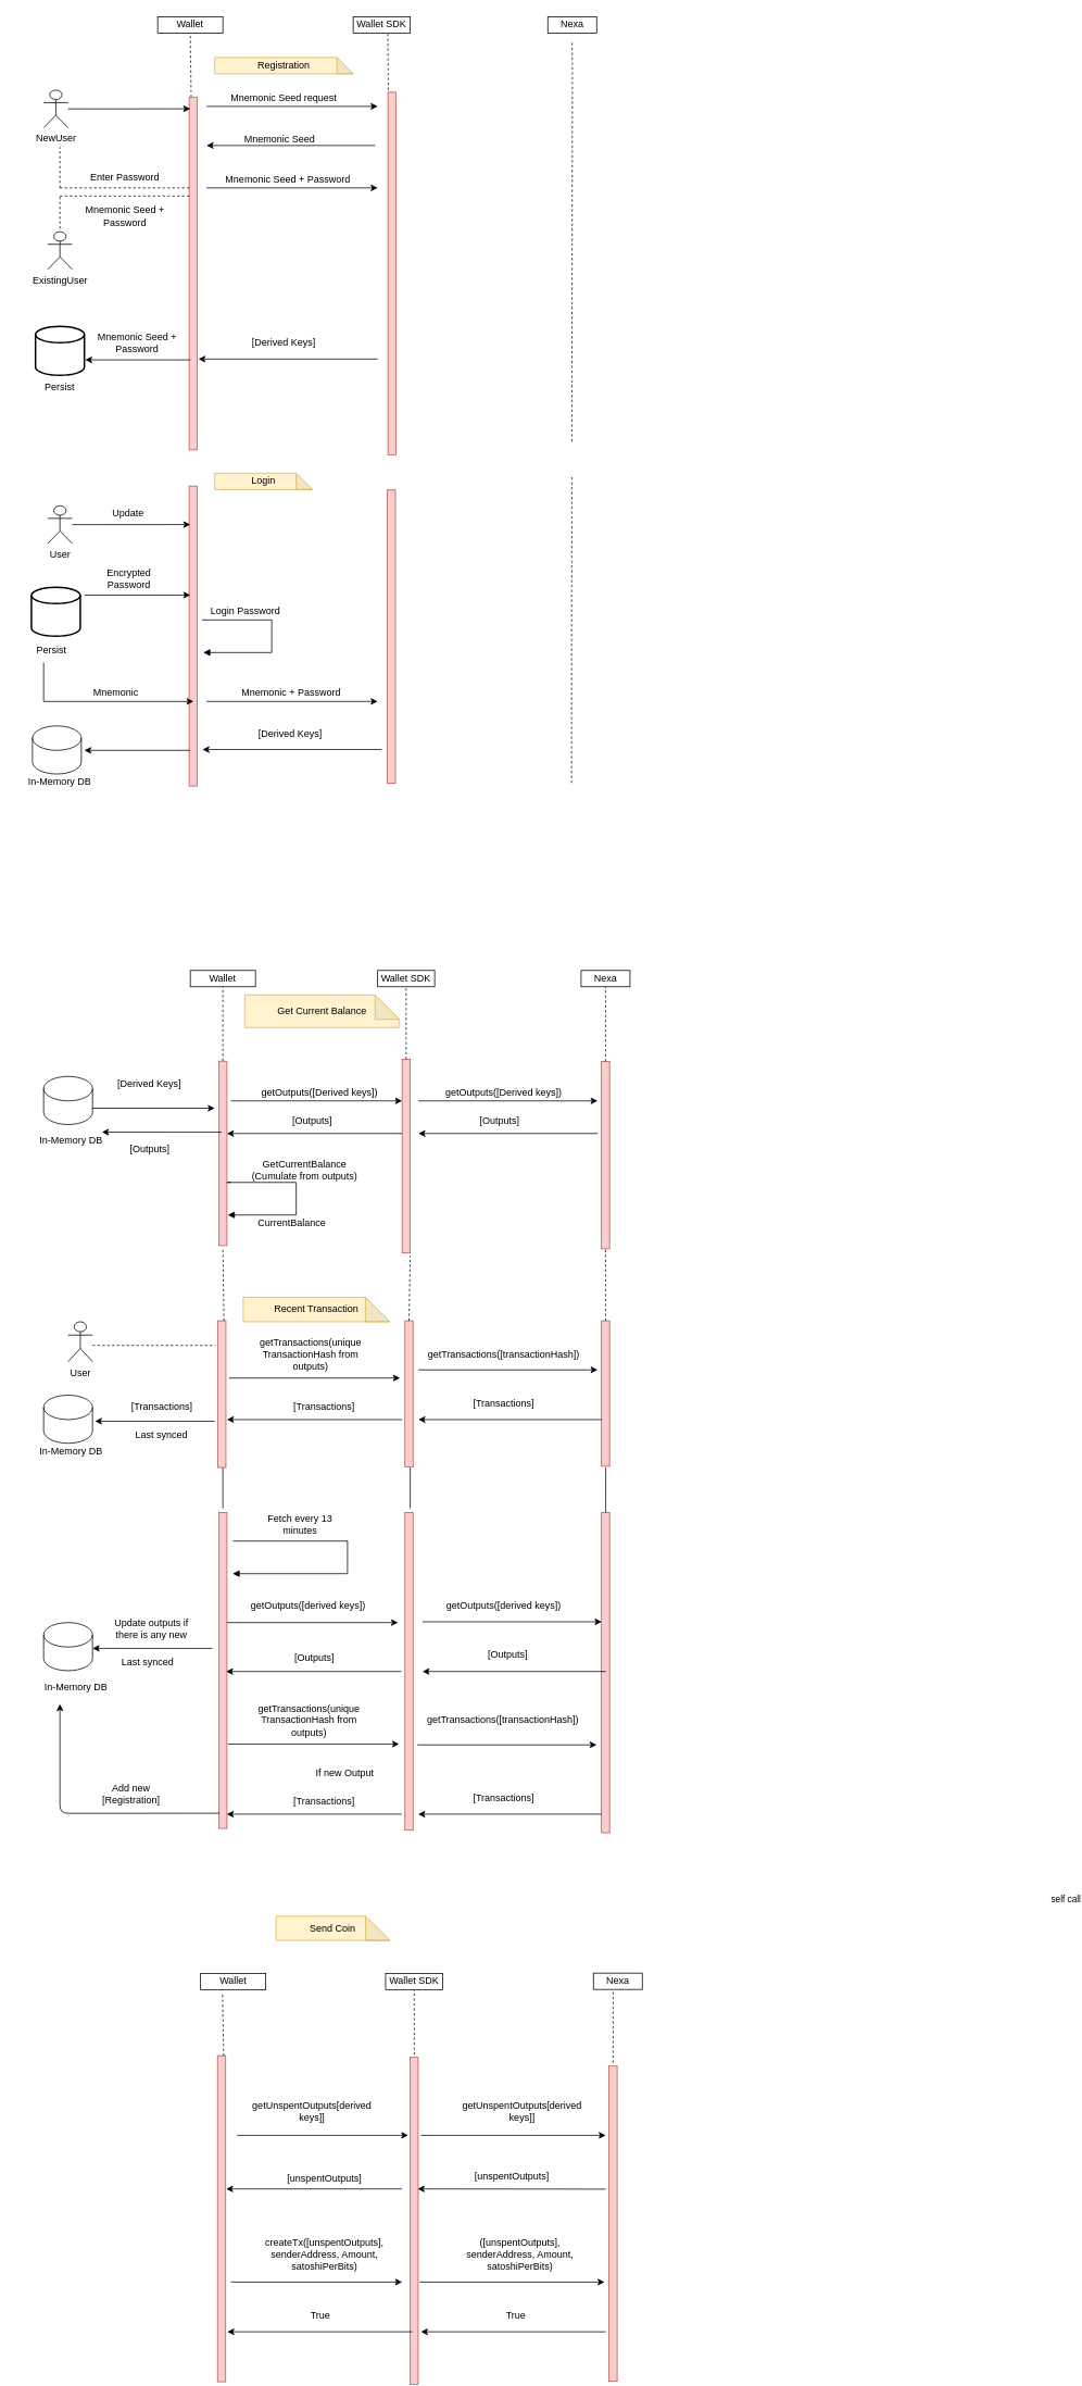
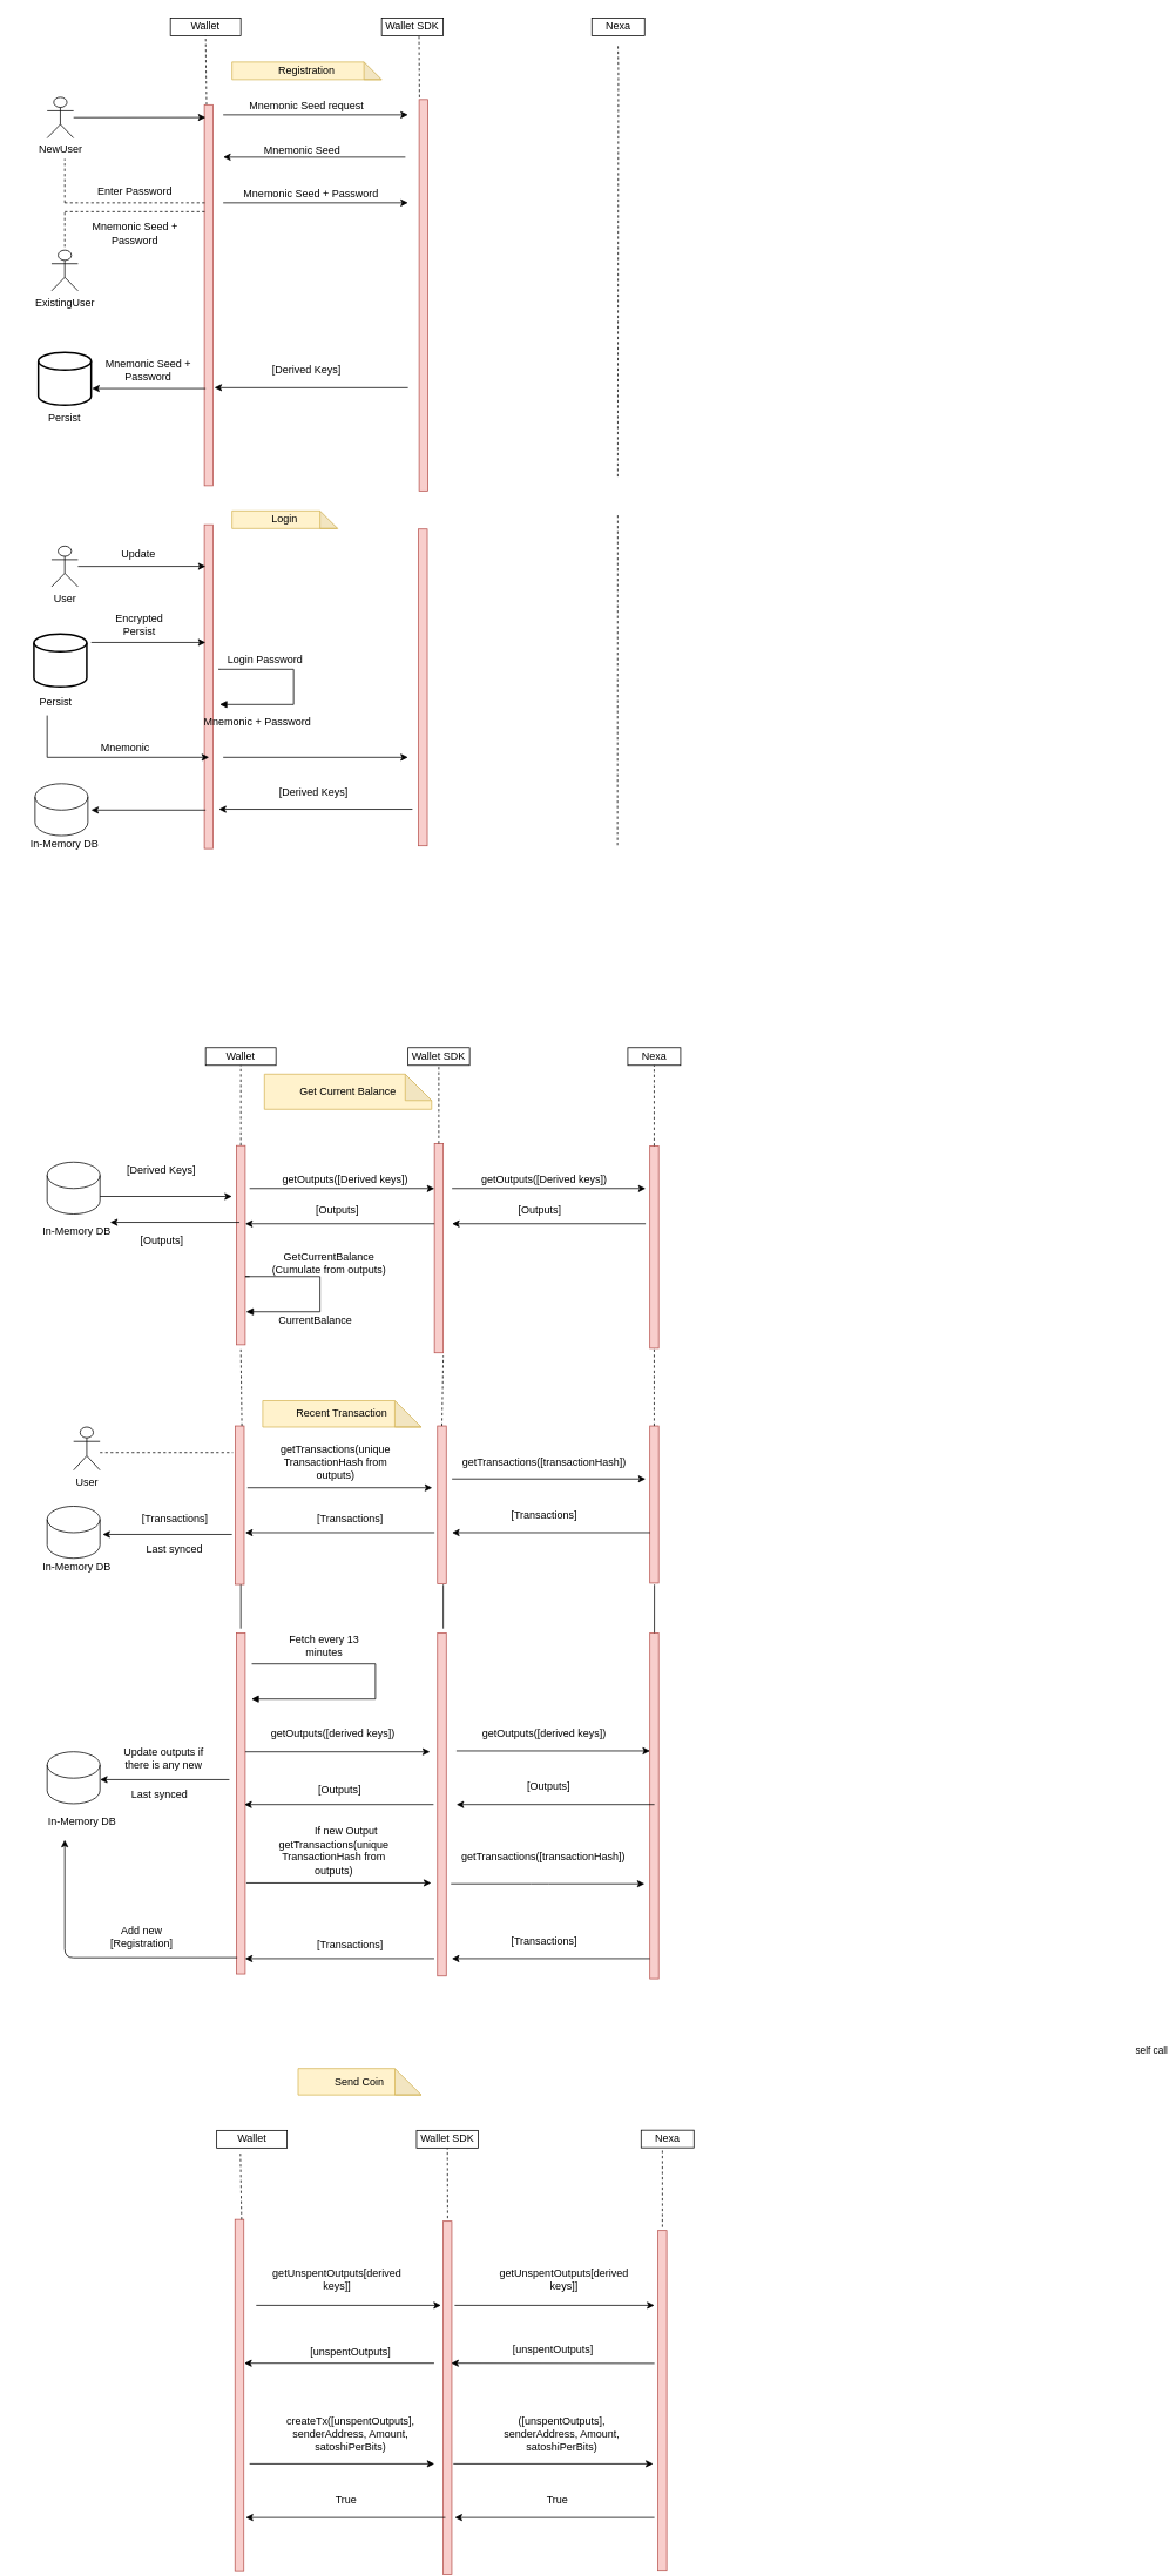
- <mxCell id="76" value="Encrypted Password" style="text;html=1;strokeColor=none;fillColor=none;align=center;verticalAlign=middle;whiteSpace=wrap;rounded=0;" vertex="1" parent="1"><mxGeometry x="113" y="700" width="90" height="20" as="geometry" /></mxCell>
+ <mxCell id="76" value="Encrypted Persist" style="text;html=1;strokeColor=none;fillColor=none;align=center;verticalAlign=middle;whiteSpace=wrap;rounded=0;" vertex="1" parent="1"><mxGeometry x="113" y="700" width="90" height="20" as="geometry" /></mxCell>
- <mxCell id="81" value="Mnemonic + Password" style="text;html=1;strokeColor=none;fillColor=none;align=center;verticalAlign=middle;whiteSpace=wrap;rounded=0;" vertex="1" parent="1"><mxGeometry x="277" y="840" width="160" height="20" as="geometry" /></mxCell>
+ <mxCell id="81" value="Mnemonic + Password" style="text;html=1;strokeColor=none;fillColor=none;align=center;verticalAlign=middle;whiteSpace=wrap;rounded=0;" vertex="1" parent="1"><mxGeometry x="212" y="810" width="160" height="20" as="geometry" /></mxCell>
- <mxCell id="146" value="If new Output" style="text;html=1;strokeColor=none;fillColor=none;align=center;verticalAlign=middle;whiteSpace=wrap;rounded=0;" vertex="1" parent="1"><mxGeometry x="343" y="2165" width="160" height="20" as="geometry" /></mxCell>
+ <mxCell id="146" value="If new Output" style="text;html=1;strokeColor=none;fillColor=none;align=center;verticalAlign=middle;whiteSpace=wrap;rounded=0;" vertex="1" parent="1"><mxGeometry x="313" y="2070" width="160" height="20" as="geometry" /></mxCell>
